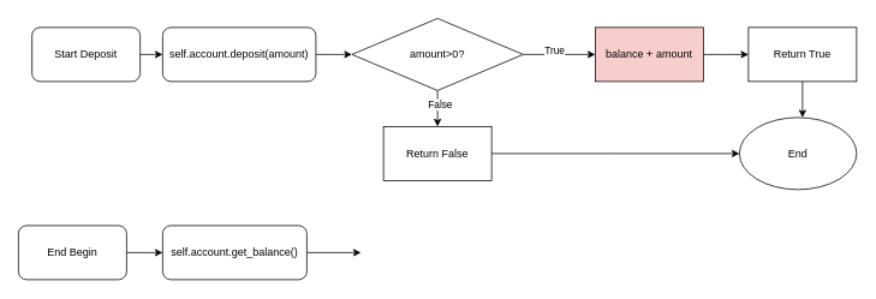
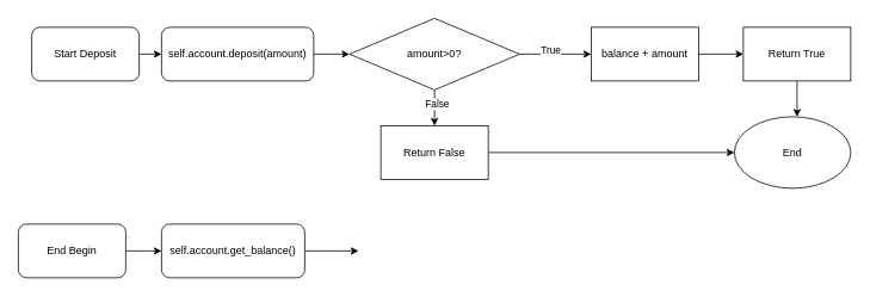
- <mxCell id="14" value="balance + amount" style="rounded=0;whiteSpace=wrap;html=1;fillColor=#f8cecc;" vertex="1" parent="1"><mxGeometry x="660" y="30" width="120" height="60" as="geometry" /></mxCell>
+ <mxCell id="14" value="balance + amount" style="rounded=0;whiteSpace=wrap;html=1;" vertex="1" parent="1"><mxGeometry x="660" y="30" width="120" height="60" as="geometry" /></mxCell>
